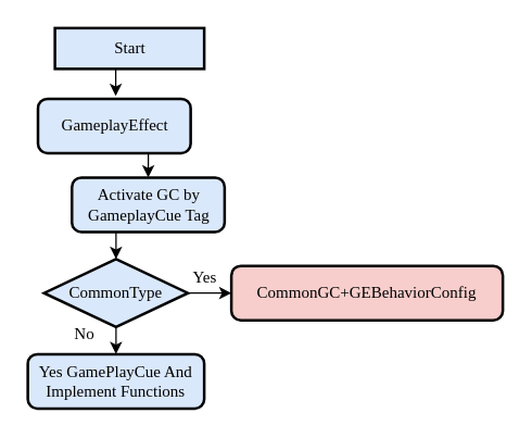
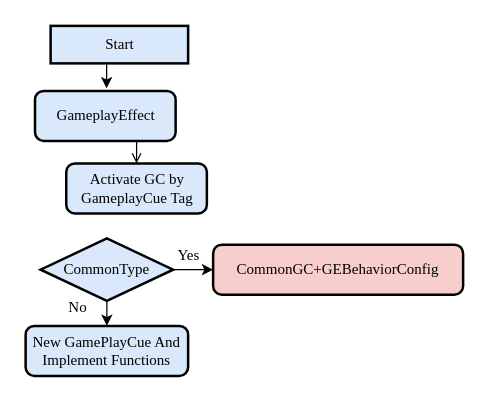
- <mxCell id="4" style="edgeStyle=orthogonalEdgeStyle;rounded=0;sketch=0;hachureGap=4;jiggle=2;curveFitting=1;orthogonalLoop=1;jettySize=auto;html=1;exitX=0.5;exitY=1;exitDx=0;exitDy=0;fontFamily=Architects Daughter;fontSource=https%3A%2F%2Ffonts.googleapis.com%2Fcss%3Ffamily%3DArchitects%2BDaughter;fontSize=12;entryX=0.5;entryY=0;entryDx=0;entryDy=0;" edge="1" parent="1" source="5" target="7"><mxGeometry relative="1" as="geometry"><mxPoint x="83.414" y="130" as="targetPoint" /><Array as="points" /></mxGeometry></mxCell>
+ <mxCell id="4" style="edgeStyle=orthogonalEdgeStyle;rounded=0;sketch=0;hachureGap=4;jiggle=2;curveFitting=1;orthogonalLoop=1;jettySize=auto;html=1;exitX=0.5;exitY=1;exitDx=0;exitDy=0;fontFamily=Architects Daughter;fontSource=https%3A%2F%2Ffonts.googleapis.com%2Fcss%3Ffamily%3DArchitects%2BDaughter;fontSize=12;entryX=0.5;entryY=0;entryDx=0;entryDy=0;endArrow=open;" edge="1" parent="1" source="5" target="7"><mxGeometry relative="1" as="geometry"><mxPoint x="83.414" y="130" as="targetPoint" /><Array as="points" /></mxGeometry></mxCell>
- <mxCell id="6" style="edgeStyle=orthogonalEdgeStyle;rounded=0;sketch=0;hachureGap=4;jiggle=2;curveFitting=1;orthogonalLoop=1;jettySize=auto;html=1;exitX=0.5;exitY=1;exitDx=0;exitDy=0;entryX=0.5;entryY=0;entryDx=0;entryDy=0;entryPerimeter=0;fontFamily=Architects Daughter;fontSource=https%3A%2F%2Ffonts.googleapis.com%2Fcss%3Ffamily%3DArchitects%2BDaughter;fontSize=12;" edge="1" parent="1" source="7" target="10"><mxGeometry relative="1" as="geometry" /></mxCell>
- <mxCell id="11" value="Yes GamePlayCue And Implement Functions" style="rounded=1;whiteSpace=wrap;html=1;absoluteArcSize=1;arcSize=14;strokeWidth=2;sketch=0;hachureGap=4;jiggle=2;curveFitting=1;fontFamily=Architects Daughter;fontSource=https%3A%2F%2Ffonts.googleapis.com%2Fcss%3Ffamily%3DArchitects%2BDaughter;fontSize=12;fillColor=#dae8fc;strokeColor=#000000;" vertex="1" parent="1"><mxGeometry x="20" y="260" width="130" height="40" as="geometry" /></mxCell>
+ <mxCell id="11" value="New GamePlayCue And Implement Functions" style="rounded=1;whiteSpace=wrap;html=1;absoluteArcSize=1;arcSize=14;strokeWidth=2;sketch=0;hachureGap=4;jiggle=2;curveFitting=1;fontFamily=Architects Daughter;fontSource=https%3A%2F%2Ffonts.googleapis.com%2Fcss%3Ffamily%3DArchitects%2BDaughter;fontSize=12;fillColor=#dae8fc;strokeColor=#000000;" vertex="1" parent="1"><mxGeometry x="20" y="260" width="130" height="40" as="geometry" /></mxCell>
